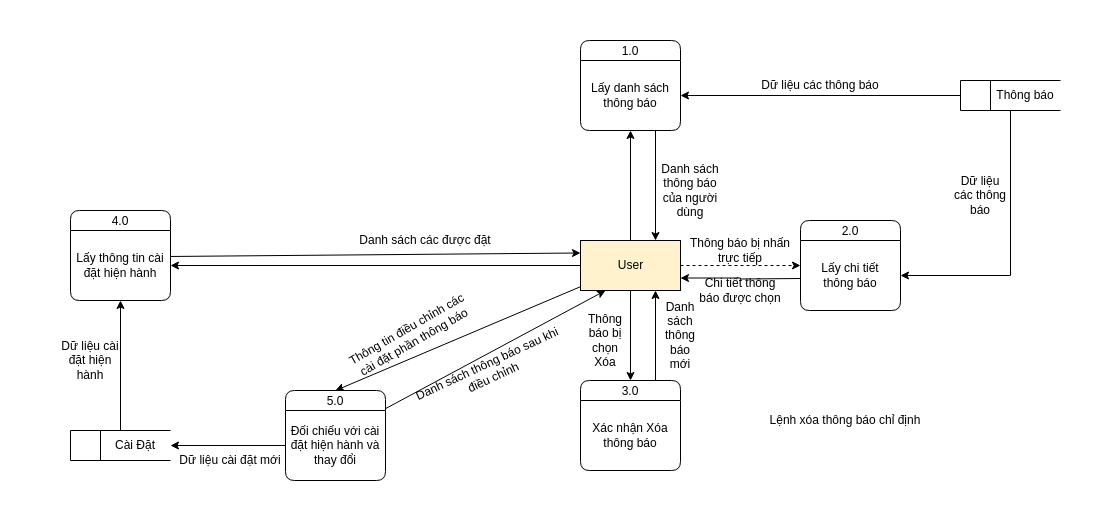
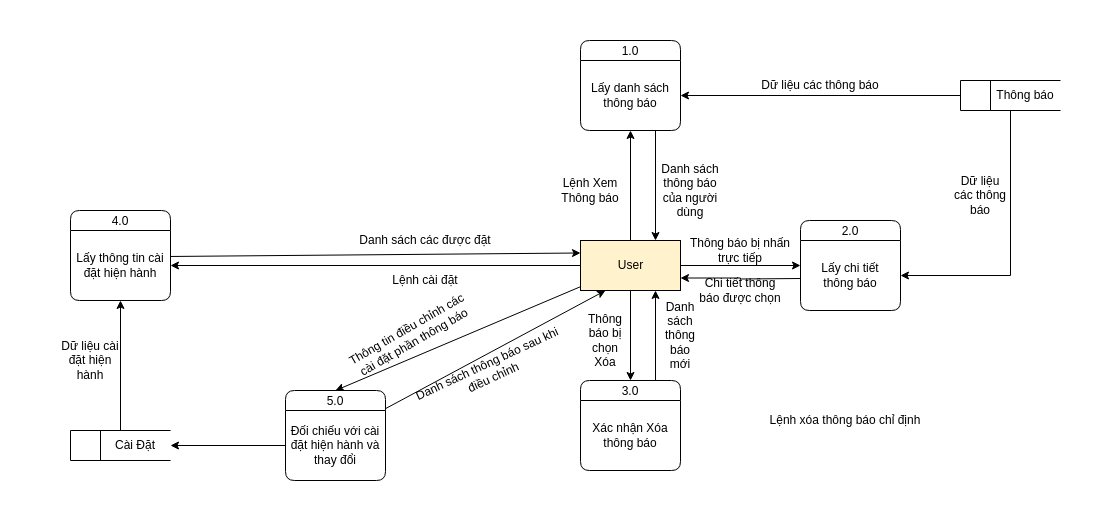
+ <mxCell id="13" value="Lệnh Xem&lt;br&gt;Thông báo" style="text;html=1;strokeColor=none;fillColor=none;align=center;verticalAlign=middle;whiteSpace=wrap;rounded=0;" parent="1" vertex="1"><mxGeometry x="520" y="180" width="140" height="20" as="geometry" /></mxCell>
- <mxCell id="8" style="edgeStyle=orthogonalEdgeStyle;rounded=0;orthogonalLoop=1;jettySize=auto;html=1;entryX=0;entryY=0.5;entryDx=0;entryDy=0;dashed=1;" edge="1" parent="1" source="10" target="18"><mxGeometry relative="1" as="geometry" /></mxCell>
+ <mxCell id="8" style="edgeStyle=orthogonalEdgeStyle;rounded=0;orthogonalLoop=1;jettySize=auto;html=1;entryX=0;entryY=0.5;entryDx=0;entryDy=0;" edge="1" parent="1" source="10" target="18"><mxGeometry relative="1" as="geometry" /></mxCell>
+ <mxCell id="22" value="Lệnh cài đặt" style="text;html=1;strokeColor=none;fillColor=none;align=center;verticalAlign=middle;whiteSpace=wrap;rounded=0;" parent="1" vertex="1"><mxGeometry y="270" width="250" height="20" as="geometry" x="300" /></mxCell>
- <mxCell id="43" value="Dữ liệu cài đặt mới" style="text;html=1;strokeColor=none;fillColor=none;align=center;verticalAlign=middle;whiteSpace=wrap;rounded=0;" vertex="1" parent="1"><mxGeometry x="175" y="450" width="110" height="20" as="geometry" /></mxCell>
